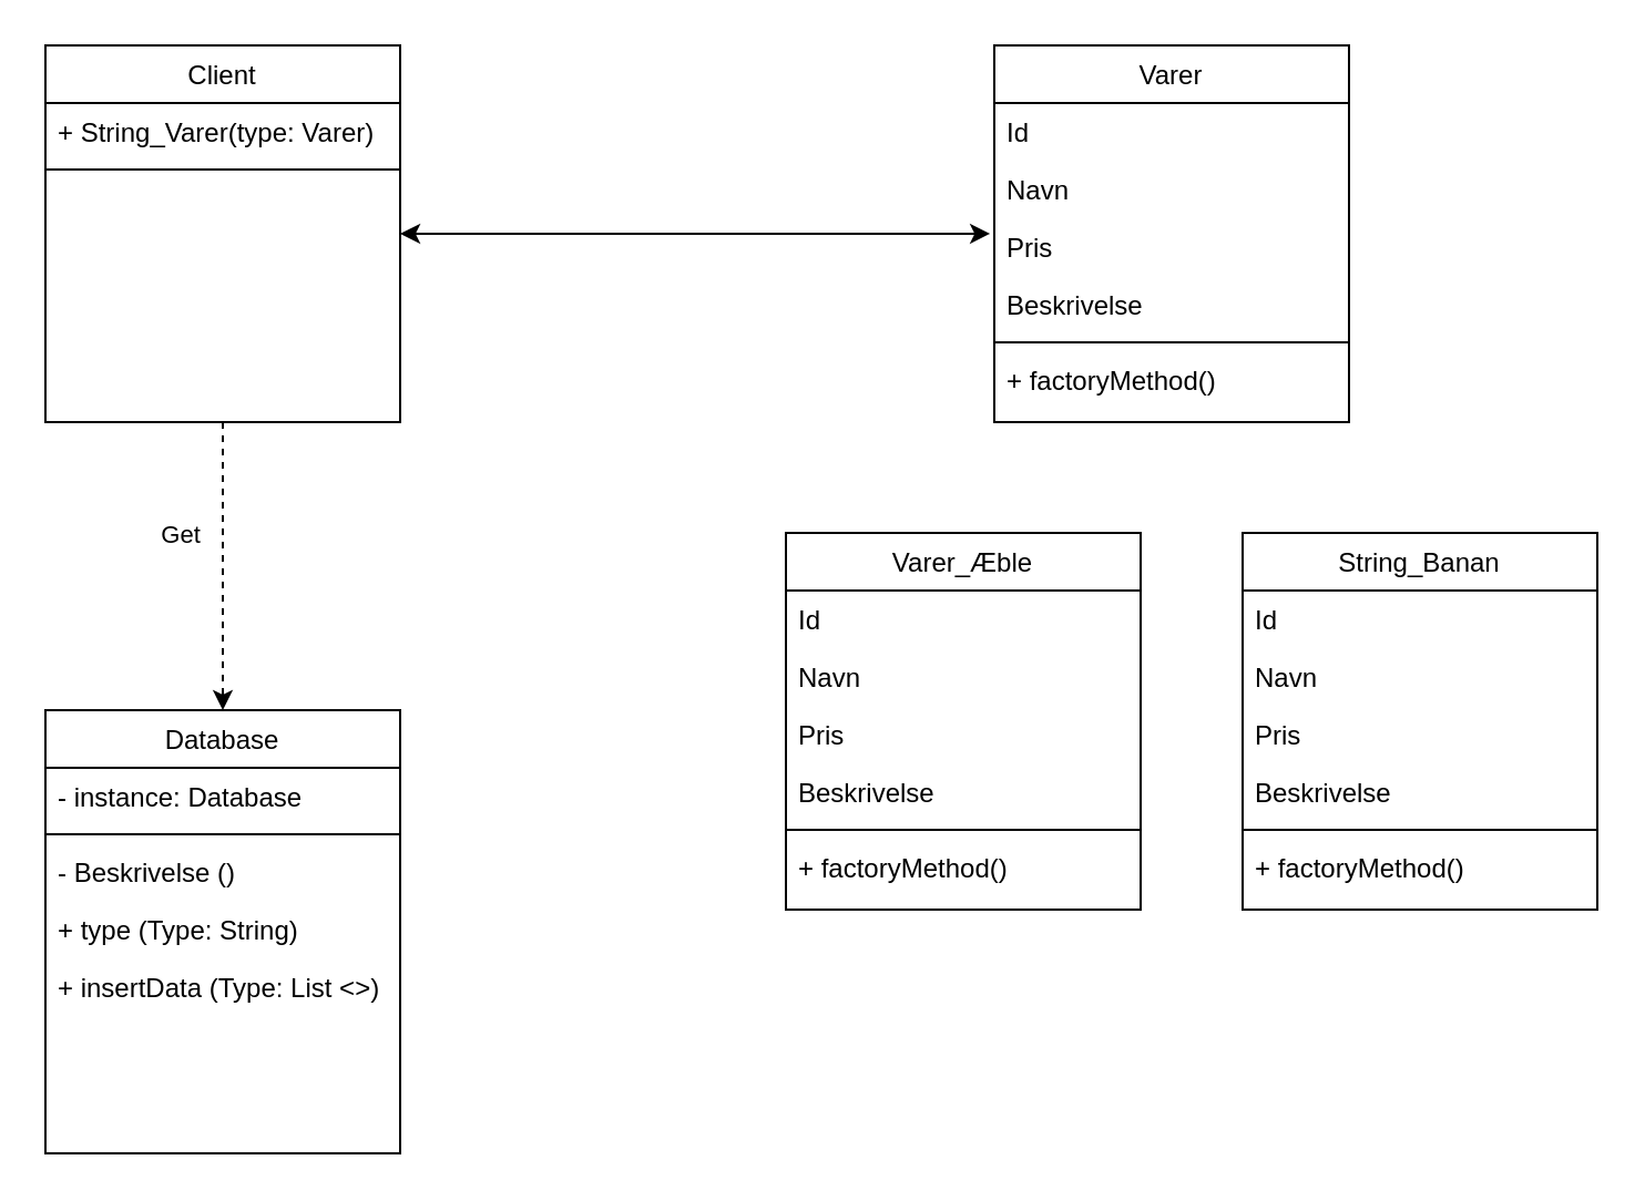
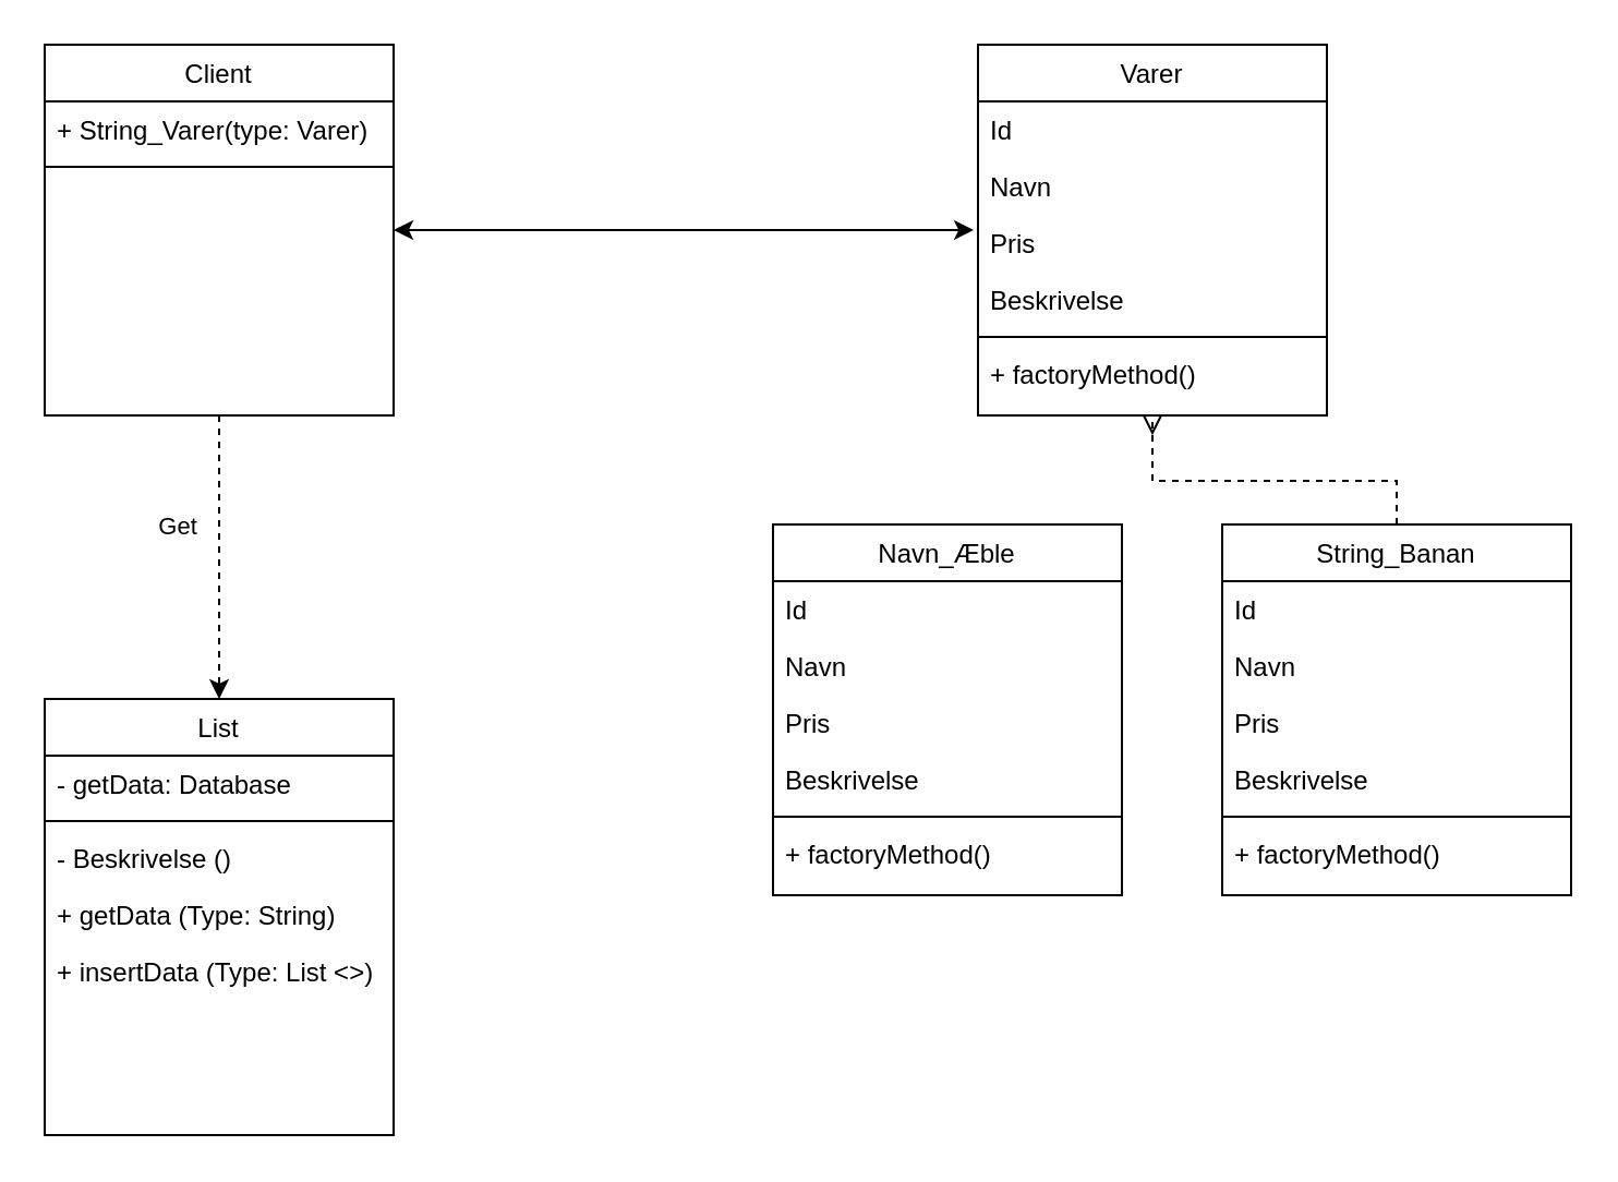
+ <mxCell id="23" value="" style="endArrow=ERmany;dashed=1;html=1;rounded=0;entryX=0.5;entryY=1;entryDx=0;entryDy=0;exitX=0.5;exitY=0;exitDx=0;exitDy=0;startArrow=none;startFill=0;endFill=0;" edge="1" parent="1" source="9" target="2"><mxGeometry width="50" height="50" relative="1" as="geometry"><mxPoint x="380" y="300" as="sourcePoint" /><mxPoint x="430" y="250" as="targetPoint" /><Array as="points"><mxPoint x="640" y="220" /><mxPoint x="528" y="220" /></Array></mxGeometry></mxCell>
- <mxCell id="16" value="Varer_Æble" style="swimlane;fontStyle=0;align=center;verticalAlign=top;childLayout=stackLayout;horizontal=1;startSize=26;horizontalStack=0;resizeParent=1;resizeLast=0;collapsible=1;marginBottom=0;rounded=0;shadow=0;strokeWidth=1;container=0;" vertex="1" parent="1"><mxGeometry x="354" y="240" width="160" height="170" as="geometry"><mxRectangle x="550" y="140" width="160" height="26" as="alternateBounds" /></mxGeometry></mxCell>
+ <mxCell id="16" value="Navn_Æble" style="swimlane;fontStyle=0;align=center;verticalAlign=top;childLayout=stackLayout;horizontal=1;startSize=26;horizontalStack=0;resizeParent=1;resizeLast=0;collapsible=1;marginBottom=0;rounded=0;shadow=0;strokeWidth=1;container=0;" vertex="1" parent="1"><mxGeometry x="354" y="240" width="160" height="170" as="geometry"><mxRectangle x="550" y="140" width="160" height="26" as="alternateBounds" /></mxGeometry></mxCell>
- <mxCell id="28" value="Database" style="swimlane;fontStyle=0;align=center;verticalAlign=top;childLayout=stackLayout;horizontal=1;startSize=26;horizontalStack=0;resizeParent=1;resizeLast=0;collapsible=1;marginBottom=0;rounded=0;shadow=0;strokeWidth=1;container=0;" vertex="1" parent="1"><mxGeometry x="20" y="320" width="160" height="200" as="geometry"><mxRectangle x="550" y="140" width="160" height="26" as="alternateBounds" /></mxGeometry></mxCell>
+ <mxCell id="28" value="List" style="swimlane;fontStyle=0;align=center;verticalAlign=top;childLayout=stackLayout;horizontal=1;startSize=26;horizontalStack=0;resizeParent=1;resizeLast=0;collapsible=1;marginBottom=0;rounded=0;shadow=0;strokeWidth=1;container=0;" vertex="1" parent="1"><mxGeometry x="20" y="320" width="160" height="200" as="geometry"><mxRectangle x="550" y="140" width="160" height="26" as="alternateBounds" /></mxGeometry></mxCell>
- <mxCell id="29" value="- instance: Database" style="text;align=left;verticalAlign=top;spacingLeft=4;spacingRight=4;overflow=hidden;rotatable=0;points=[[0,0.5],[1,0.5]];portConstraint=eastwest;" vertex="1" parent="28"><mxGeometry y="26" width="160" height="26" as="geometry" /></mxCell>
+ <mxCell id="29" value="- getData: Database" style="text;align=left;verticalAlign=top;spacingLeft=4;spacingRight=4;overflow=hidden;rotatable=0;points=[[0,0.5],[1,0.5]];portConstraint=eastwest;" vertex="1" parent="28"><mxGeometry y="26" width="160" height="26" as="geometry" /></mxCell>
- <mxCell id="32" value="+ type (Type: String)" style="text;align=left;verticalAlign=top;spacingLeft=4;spacingRight=4;overflow=hidden;rotatable=0;points=[[0,0.5],[1,0.5]];portConstraint=eastwest;" vertex="1" parent="28"><mxGeometry y="86" width="160" height="26" as="geometry" /></mxCell>
+ <mxCell id="32" value="+ getData (Type: String)" style="text;align=left;verticalAlign=top;spacingLeft=4;spacingRight=4;overflow=hidden;rotatable=0;points=[[0,0.5],[1,0.5]];portConstraint=eastwest;" vertex="1" parent="28"><mxGeometry y="86" width="160" height="26" as="geometry" /></mxCell>
